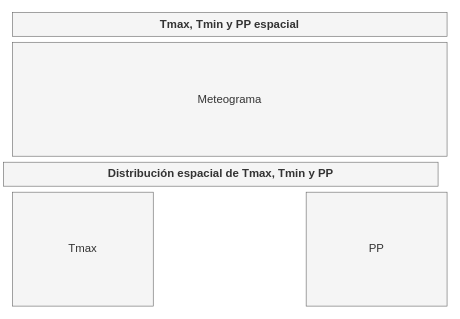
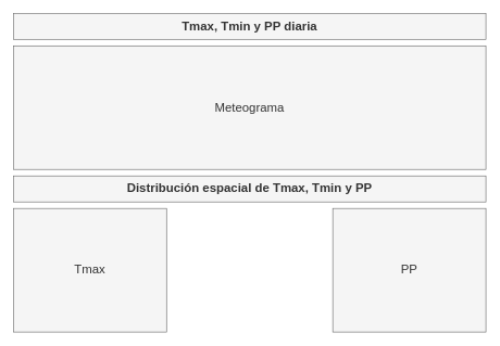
- <mxCell id="2" value="&lt;b&gt;&lt;font style=&quot;font-size: 19px;&quot;&gt;Tmax, Tmin y PP espacial&lt;/font&gt;&lt;/b&gt;" style="rounded=0;whiteSpace=wrap;html=1;fillColor=#f5f5f5;strokeColor=#666666;fontColor=#333333;" parent="1" vertex="1"><mxGeometry x="20" y="20" width="725" height="40" as="geometry" /></mxCell>
+ <mxCell id="2" value="&lt;b&gt;&lt;font style=&quot;font-size: 19px;&quot;&gt;Tmax, Tmin y PP diaria&lt;/font&gt;&lt;/b&gt;" style="rounded=0;whiteSpace=wrap;html=1;fillColor=#f5f5f5;strokeColor=#666666;fontColor=#333333;" parent="1" vertex="1"><mxGeometry x="20" y="20" width="725" height="40" as="geometry" /></mxCell>
- <mxCell id="4" value="&lt;b&gt;&lt;font style=&quot;font-size: 19px;&quot;&gt;Distribución espacial de Tmax, Tmin y PP&lt;/font&gt;&lt;/b&gt;" style="rounded=0;whiteSpace=wrap;html=1;fillColor=#f5f5f5;strokeColor=#666666;fontColor=#333333;" vertex="1" parent="1"><mxGeometry x="5" y="270" width="725" height="40" as="geometry" /></mxCell>
+ <mxCell id="4" value="&lt;b&gt;&lt;font style=&quot;font-size: 19px;&quot;&gt;Distribución espacial de Tmax, Tmin y PP&lt;/font&gt;&lt;/b&gt;" style="rounded=0;whiteSpace=wrap;html=1;fillColor=#f5f5f5;strokeColor=#666666;fontColor=#333333;" vertex="1" parent="1"><mxGeometry x="20" y="270" width="725" height="40" as="geometry" /></mxCell>
